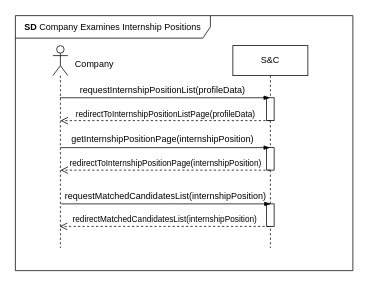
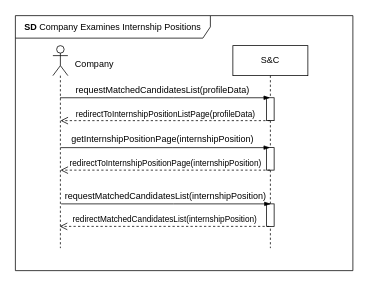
- <mxCell id="11" value="requestInternshipPositionList(profileData)" style="text;html=1;align=center;verticalAlign=middle;resizable=0;points=[];autosize=1;strokeColor=none;fillColor=none;" parent="1" vertex="1"><mxGeometry x="96" y="105" width="240" height="30" as="geometry" /></mxCell>
+ <mxCell id="11" value="requestMatchedCandidatesList(profileData)" style="text;html=1;align=center;verticalAlign=middle;resizable=0;points=[];autosize=1;strokeColor=none;fillColor=none;" parent="1" vertex="1"><mxGeometry x="96" y="105" width="240" height="30" as="geometry" /></mxCell>
